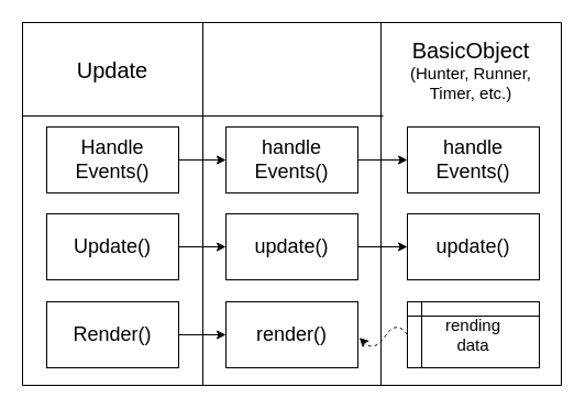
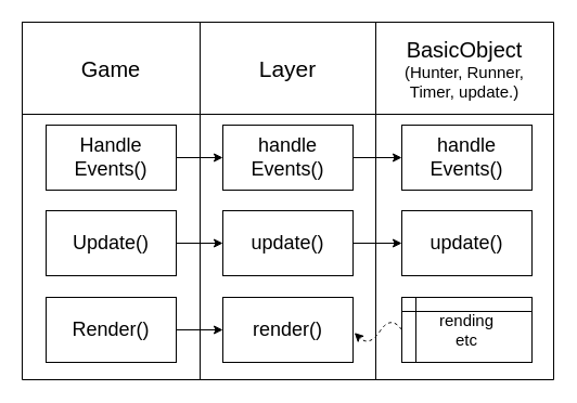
+ <mxCell id="5" value="&lt;font style=&quot;font-size: 21px&quot;&gt;Layer&lt;/font&gt;" style="shape=partialRectangle;html=1;whiteSpace=wrap;connectable=0;overflow=hidden;fillColor=none;top=0;left=0;bottom=0;right=0;" parent="3" vertex="1"><mxGeometry x="164" width="162" height="85" as="geometry" /></mxCell>
- <mxCell id="4" value="&lt;font style=&quot;font-size: 20px&quot;&gt;Update&lt;/font&gt;" style="shape=partialRectangle;html=1;whiteSpace=wrap;connectable=0;overflow=hidden;fillColor=none;top=0;left=0;bottom=0;right=0;" parent="3" vertex="1"><mxGeometry width="164" height="85" as="geometry" /></mxCell>
+ <mxCell id="4" value="&lt;font style=&quot;font-size: 20px&quot;&gt;Game&lt;/font&gt;" style="shape=partialRectangle;html=1;whiteSpace=wrap;connectable=0;overflow=hidden;fillColor=none;top=0;left=0;bottom=0;right=0;" parent="3" vertex="1"><mxGeometry width="164" height="85" as="geometry" /></mxCell>
- <mxCell id="6" value="&lt;font&gt;&lt;span style=&quot;font-size: 20px&quot;&gt;BasicObject&lt;/span&gt;&lt;br&gt;&lt;font style=&quot;font-size: 15px&quot;&gt;(Hunter, Runner,&lt;br&gt;Timer, etc.)&lt;/font&gt;&lt;br&gt;&lt;/font&gt;" style="shape=partialRectangle;html=1;whiteSpace=wrap;connectable=0;overflow=hidden;fillColor=none;top=0;left=0;bottom=0;right=0;" parent="3" vertex="1"><mxGeometry x="326" width="164" height="85" as="geometry" /></mxCell>
+ <mxCell id="6" value="&lt;font&gt;&lt;span style=&quot;font-size: 20px&quot;&gt;BasicObject&lt;/span&gt;&lt;br&gt;&lt;font style=&quot;font-size: 15px&quot;&gt;(Hunter, Runner,&lt;br&gt;Timer, update.)&lt;/font&gt;&lt;br&gt;&lt;/font&gt;" style="shape=partialRectangle;html=1;whiteSpace=wrap;connectable=0;overflow=hidden;fillColor=none;top=0;left=0;bottom=0;right=0;" parent="3" vertex="1"><mxGeometry x="326" width="164" height="85" as="geometry" /></mxCell>
- <mxCell id="24" value="&lt;font style=&quot;font-size: 15px ; line-height: 120%&quot;&gt;rending&lt;br&gt;data&lt;/font&gt;" style="shape=internalStorage;whiteSpace=wrap;html=1;backgroundOutline=1;dx=13;dy=13;" vertex="1" parent="1"><mxGeometry x="370" y="274" width="120" height="60" as="geometry" /></mxCell>
+ <mxCell id="24" value="&lt;font style=&quot;font-size: 15px ; line-height: 120%&quot;&gt;rending&lt;br&gt;etc&lt;/font&gt;" style="shape=internalStorage;whiteSpace=wrap;html=1;backgroundOutline=1;dx=13;dy=13;" vertex="1" parent="1"><mxGeometry x="370" y="274" width="120" height="60" as="geometry" /></mxCell>
